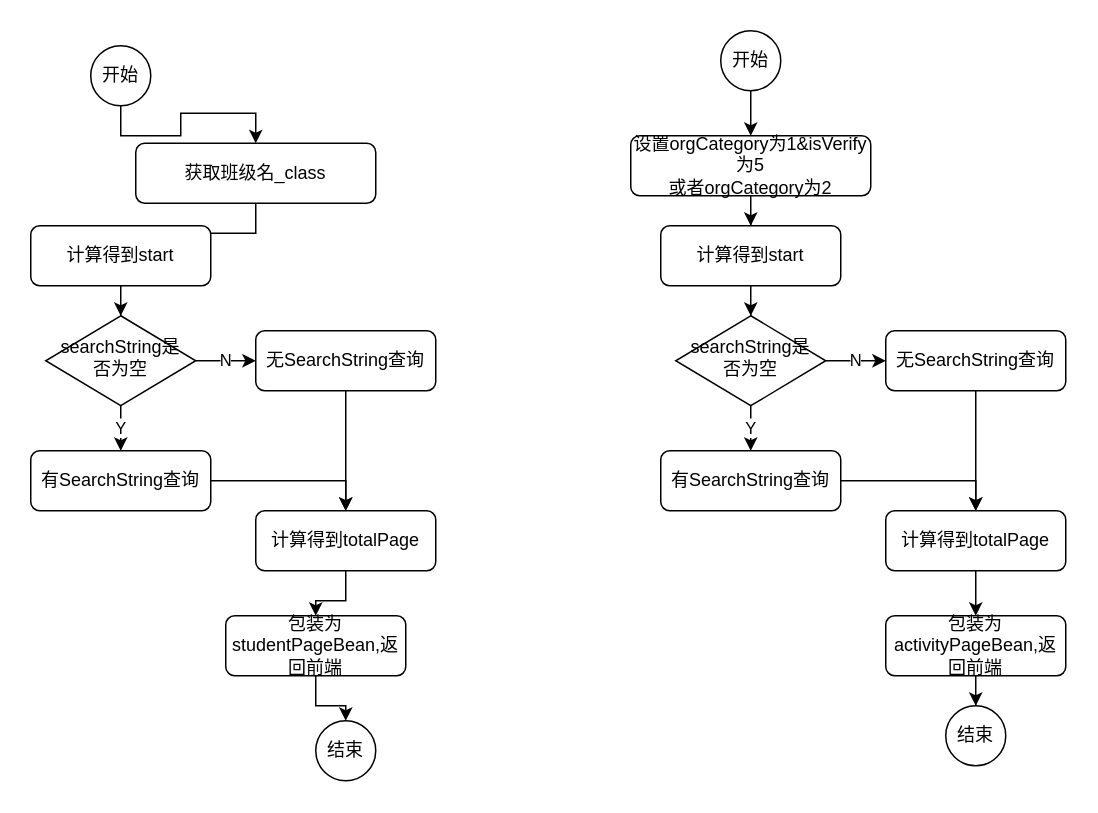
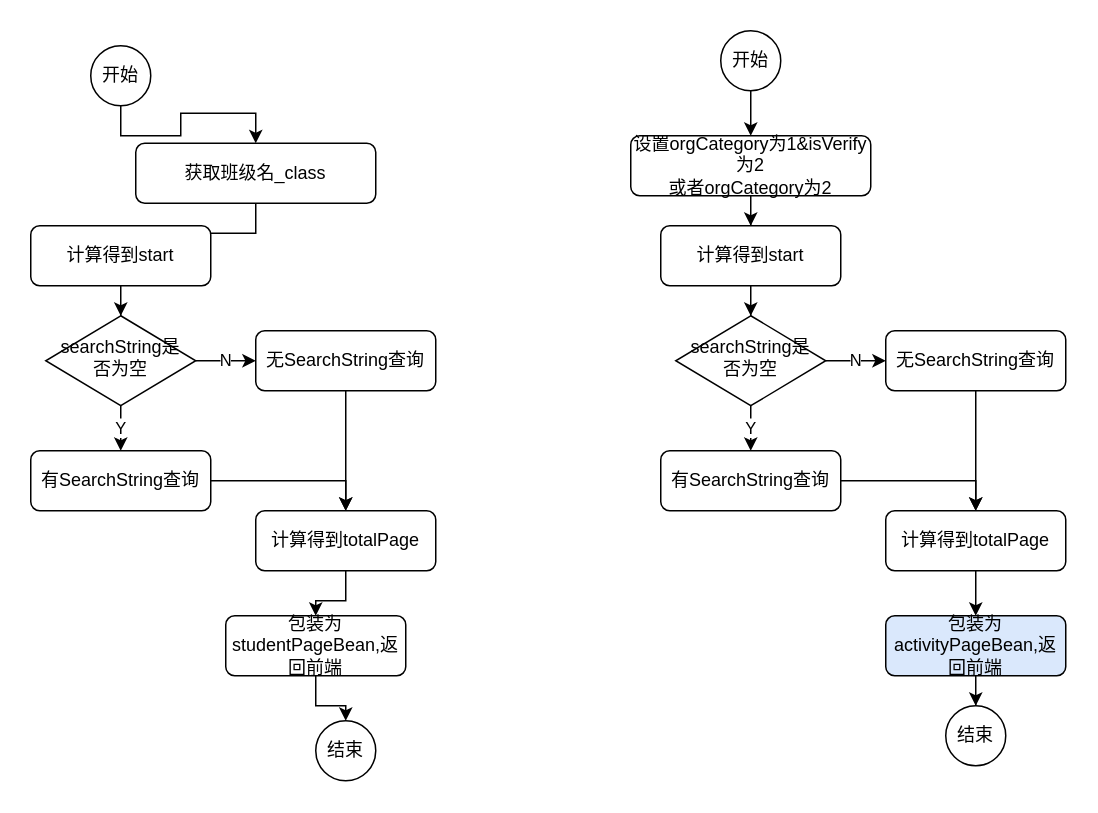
- <mxCell id="18" value="设置orgCategory为1&amp;amp;isVerify为5&lt;br&gt;或者orgCategory为2" style="rounded=1;whiteSpace=wrap;html=1;fontSize=12;glass=0;strokeWidth=1;shadow=0;" parent="1" vertex="1"><mxGeometry x="420" y="90" width="160" height="40" as="geometry" /></mxCell>
+ <mxCell id="18" value="设置orgCategory为1&amp;amp;isVerify为2&lt;br&gt;或者orgCategory为2" style="rounded=1;whiteSpace=wrap;html=1;fontSize=12;glass=0;strokeWidth=1;shadow=0;" parent="1" vertex="1"><mxGeometry x="420" y="90" width="160" height="40" as="geometry" /></mxCell>
- <mxCell id="31" value="包装为activityPageBean,返回前端" style="rounded=1;whiteSpace=wrap;html=1;fontSize=12;glass=0;strokeWidth=1;shadow=0;" parent="1" vertex="1"><mxGeometry x="590" y="410" width="120" height="40" as="geometry" /></mxCell>
+ <mxCell id="31" value="包装为activityPageBean,返回前端" style="rounded=1;whiteSpace=wrap;html=1;fontSize=12;glass=0;strokeWidth=1;shadow=0;fillColor=#dae8fc;" parent="1" vertex="1"><mxGeometry x="590" y="410" width="120" height="40" as="geometry" /></mxCell>
